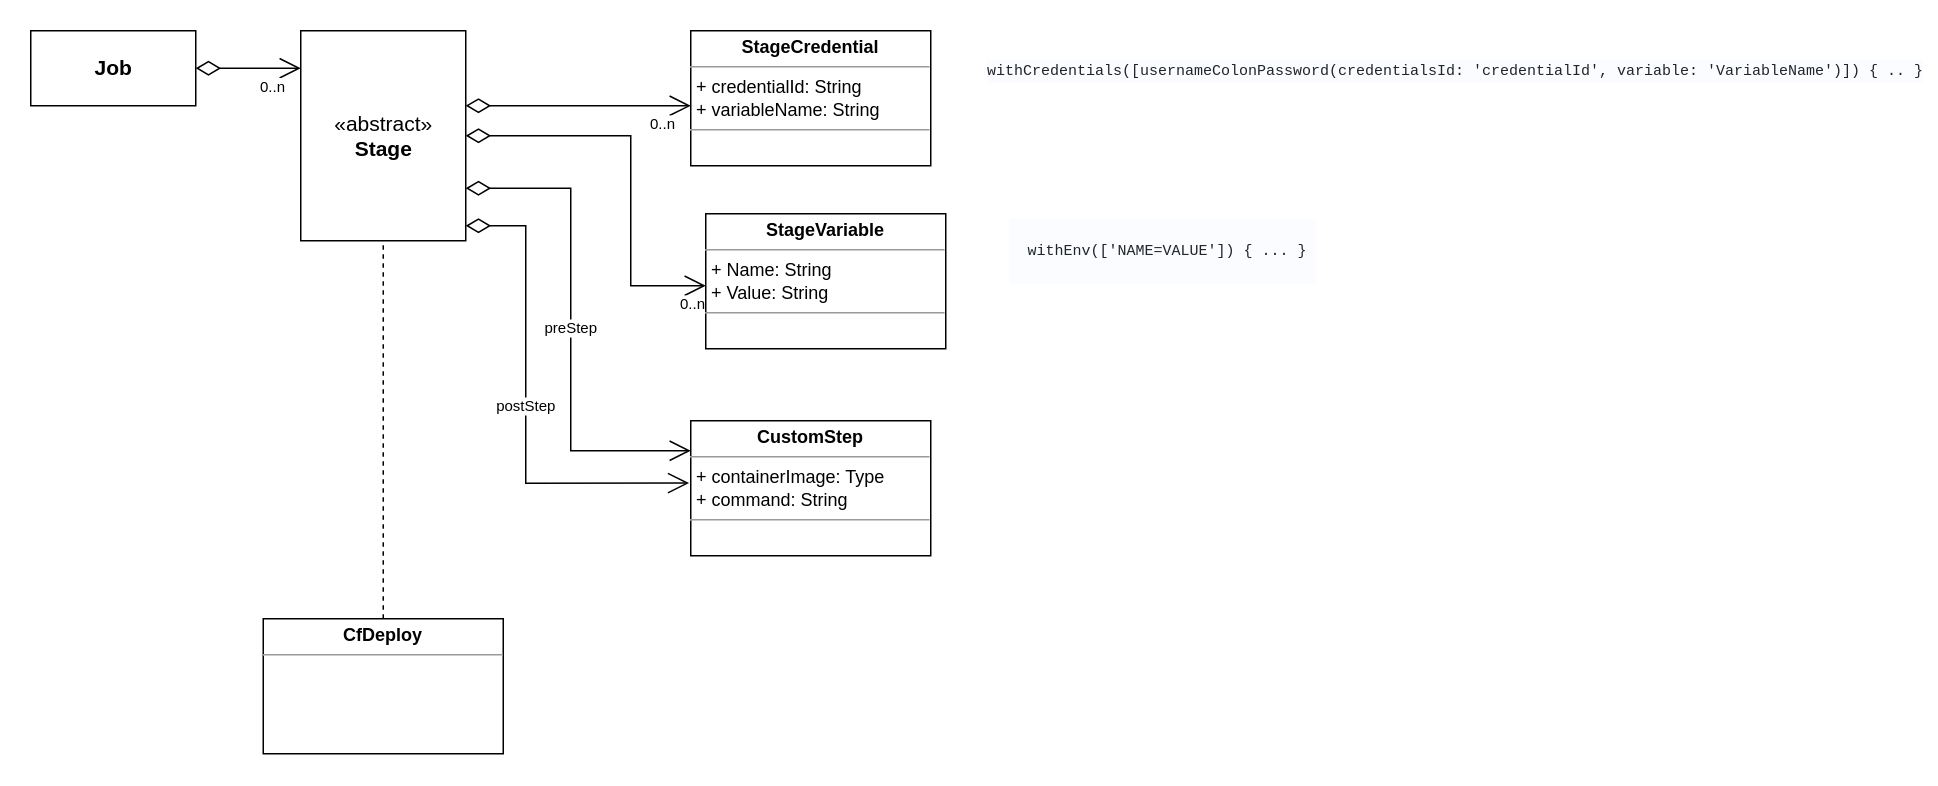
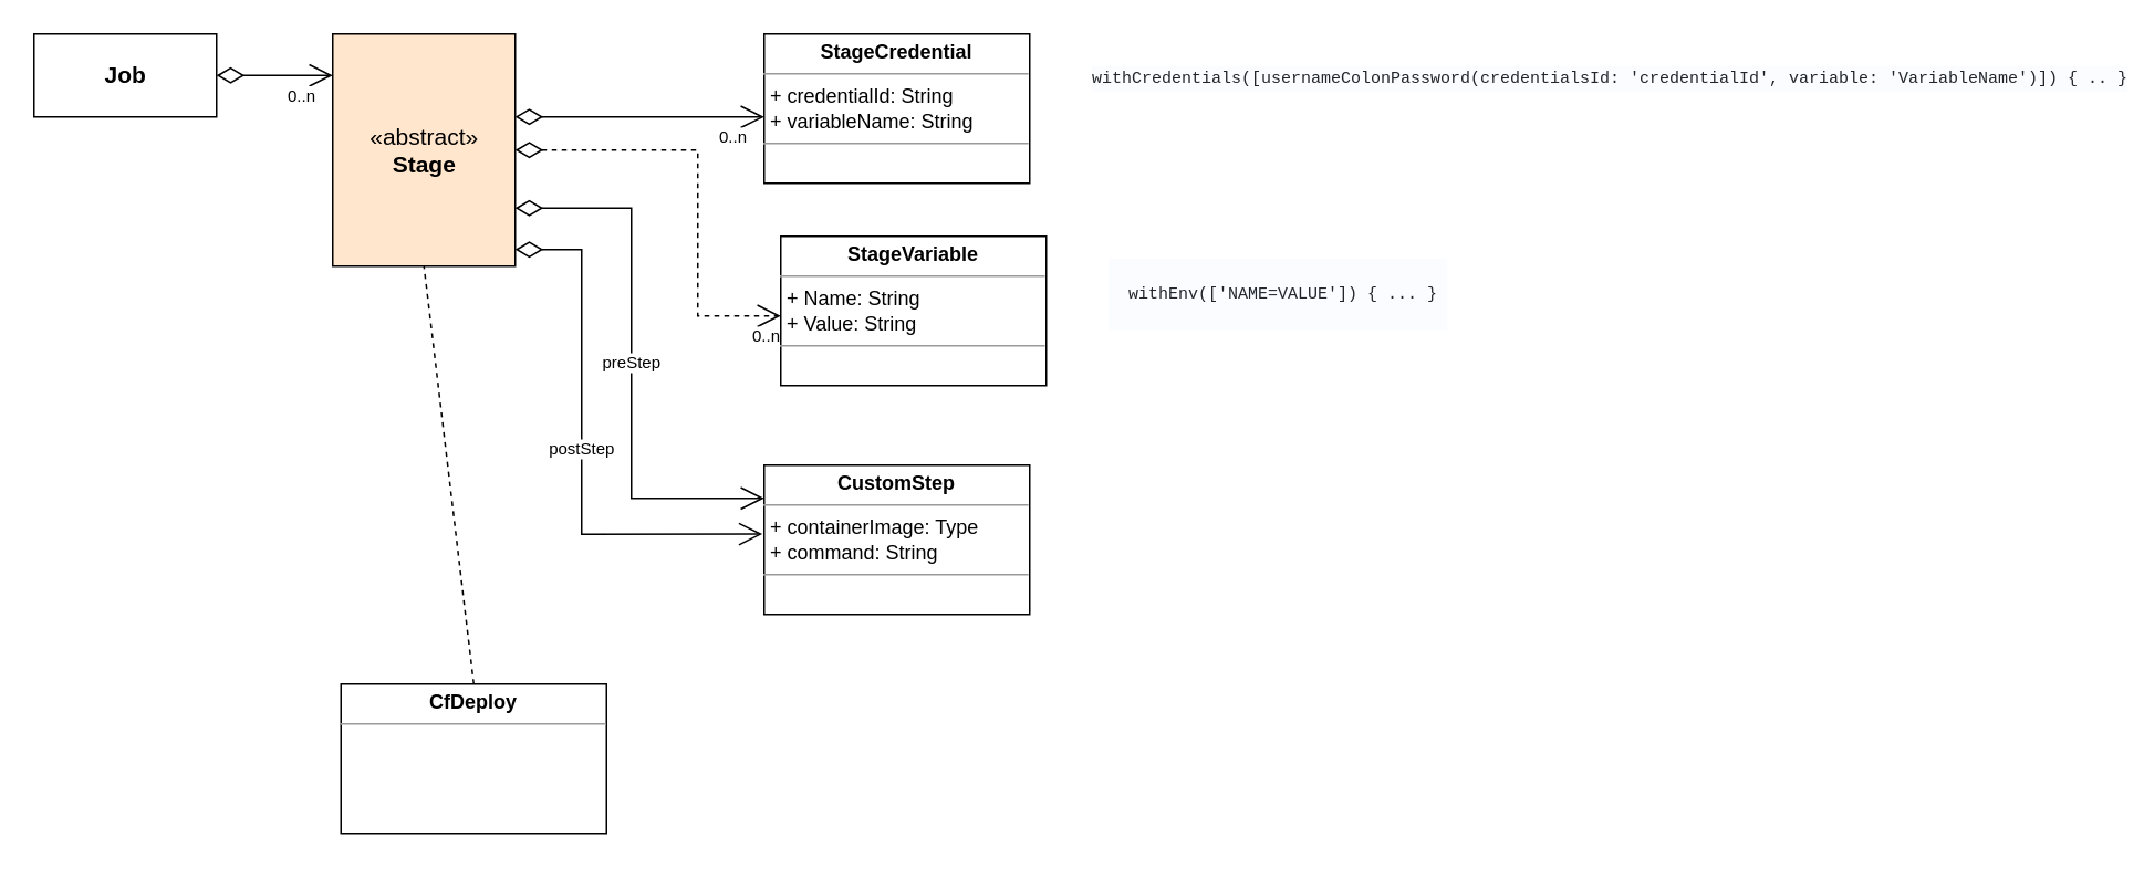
- <mxCell id="4" value="«abstract»&lt;br&gt;&lt;b&gt;Stage&lt;/b&gt;" style="html=1;fontSize=14;fillColor=#FFFFFF;" parent="1" vertex="1"><mxGeometry x="200" y="20" width="110" height="140" as="geometry" /></mxCell>
+ <mxCell id="4" value="«abstract»&lt;br&gt;&lt;b&gt;Stage&lt;/b&gt;" style="html=1;fontSize=14;fillColor=#ffe6cc;" parent="1" vertex="1"><mxGeometry x="200" y="20" width="110" height="140" as="geometry" /></mxCell>
- <mxCell id="11" value="" style="endArrow=open;html=1;endSize=12;startArrow=diamondThin;startSize=14;startFill=0;edgeStyle=orthogonalEdgeStyle;rounded=0;fontSize=10;exitX=1;exitY=0.5;exitDx=0;exitDy=0;entryX=0;entryY=0.533;entryDx=0;entryDy=0;entryPerimeter=0;" parent="1" source="4" target="6" edge="1"><mxGeometry relative="1" as="geometry"><mxPoint x="350" y="190" as="sourcePoint" /><mxPoint x="510" y="190" as="targetPoint" /><Array as="points"><mxPoint x="420" y="90" /><mxPoint x="420" y="190" /></Array></mxGeometry></mxCell>
+ <mxCell id="11" value="" style="endArrow=open;html=1;endSize=12;startArrow=diamondThin;startSize=14;startFill=0;edgeStyle=orthogonalEdgeStyle;rounded=0;fontSize=10;exitX=1;exitY=0.5;exitDx=0;exitDy=0;entryX=0;entryY=0.533;entryDx=0;entryDy=0;entryPerimeter=0;dashed=1;" parent="1" source="4" target="6" edge="1"><mxGeometry relative="1" as="geometry"><mxPoint x="350" y="190" as="sourcePoint" /><mxPoint x="510" y="190" as="targetPoint" /><Array as="points"><mxPoint x="420" y="90" /><mxPoint x="420" y="190" /></Array></mxGeometry></mxCell>
- <mxCell id="7" value="&lt;pre style=&quot;box-sizing: border-box; font-family: SFMono-Regular, Menlo, Monaco, Consolas, &amp;quot;Liberation Mono&amp;quot;, &amp;quot;Courier New&amp;quot;, monospace; margin-top: 0px; margin-bottom: 1rem; overflow: auto; color: rgb(33, 37, 41); text-align: left; background-color: rgb(250, 252, 255);&quot;&gt;&lt;code style=&quot;box-sizing: border-box; font-family: SFMono-Regular, Menlo, Monaco, Consolas, &amp;quot;Liberation Mono&amp;quot;, &amp;quot;Courier New&amp;quot;, monospace; color: inherit; word-break: normal; font-size: 10px;&quot;&gt;&lt;font style=&quot;font-size: 10px;&quot;&gt;&lt;br&gt;  withEnv(['NAME=VALUE']) { ... } &lt;br&gt; &lt;/font&gt;&lt;/code&gt;&lt;/pre&gt;" style="text;html=1;strokeColor=none;fillColor=none;align=center;verticalAlign=middle;whiteSpace=wrap;rounded=0;" parent="1" vertex="1"><mxGeometry x="670" y="160" width="210" height="30" as="geometry" /></mxCell>
+ <mxCell id="7" value="&lt;pre style=&quot;box-sizing: border-box; font-family: SFMono-Regular, Menlo, Monaco, Consolas, &amp;quot;Liberation Mono&amp;quot;, &amp;quot;Courier New&amp;quot;, monospace; margin-top: 0px; margin-bottom: 1rem; overflow: auto; color: rgb(33, 37, 41); text-align: left; background-color: rgb(250, 252, 255);&quot;&gt;&lt;code style=&quot;box-sizing: border-box; font-family: SFMono-Regular, Menlo, Monaco, Consolas, &amp;quot;Liberation Mono&amp;quot;, &amp;quot;Courier New&amp;quot;, monospace; color: inherit; word-break: normal; font-size: 10px;&quot;&gt;&lt;font style=&quot;font-size: 10px;&quot;&gt;&lt;br&gt;  withEnv(['NAME=VALUE']) { ... } &lt;br&gt; &lt;/font&gt;&lt;/code&gt;&lt;/pre&gt;" style="text;html=1;strokeColor=none;fillColor=none;align=center;verticalAlign=middle;whiteSpace=wrap;rounded=0;" parent="1" vertex="1"><mxGeometry x="665" y="170" width="210" height="30" as="geometry" /></mxCell>
- <mxCell id="20" value="&lt;p style=&quot;margin:0px;margin-top:4px;text-align:center;&quot;&gt;&lt;b&gt;CfDeploy&lt;/b&gt;&lt;/p&gt;&lt;hr size=&quot;1&quot;&gt;&lt;p style=&quot;margin:0px;margin-left:4px;&quot;&gt;&lt;br&gt;&lt;/p&gt;&lt;p style=&quot;margin:0px;margin-left:4px;&quot;&gt;&lt;/p&gt;&lt;p style=&quot;margin:0px;margin-left:4px;&quot;&gt;&lt;br&gt;&lt;/p&gt;" style="verticalAlign=top;align=left;overflow=fill;fontSize=12;fontFamily=Helvetica;html=1;fillColor=#FFFFFF;" parent="1" vertex="1"><mxGeometry x="175" y="412" width="160" height="90" as="geometry" /></mxCell>
+ <mxCell id="20" value="&lt;p style=&quot;margin:0px;margin-top:4px;text-align:center;&quot;&gt;&lt;b&gt;CfDeploy&lt;/b&gt;&lt;/p&gt;&lt;hr size=&quot;1&quot;&gt;&lt;p style=&quot;margin:0px;margin-left:4px;&quot;&gt;&lt;br&gt;&lt;/p&gt;&lt;p style=&quot;margin:0px;margin-left:4px;&quot;&gt;&lt;/p&gt;&lt;p style=&quot;margin:0px;margin-left:4px;&quot;&gt;&lt;br&gt;&lt;/p&gt;" style="verticalAlign=top;align=left;overflow=fill;fontSize=12;fontFamily=Helvetica;html=1;fillColor=#FFFFFF;" parent="1" vertex="1"><mxGeometry x="205" y="412" width="160" height="90" as="geometry" /></mxCell>
